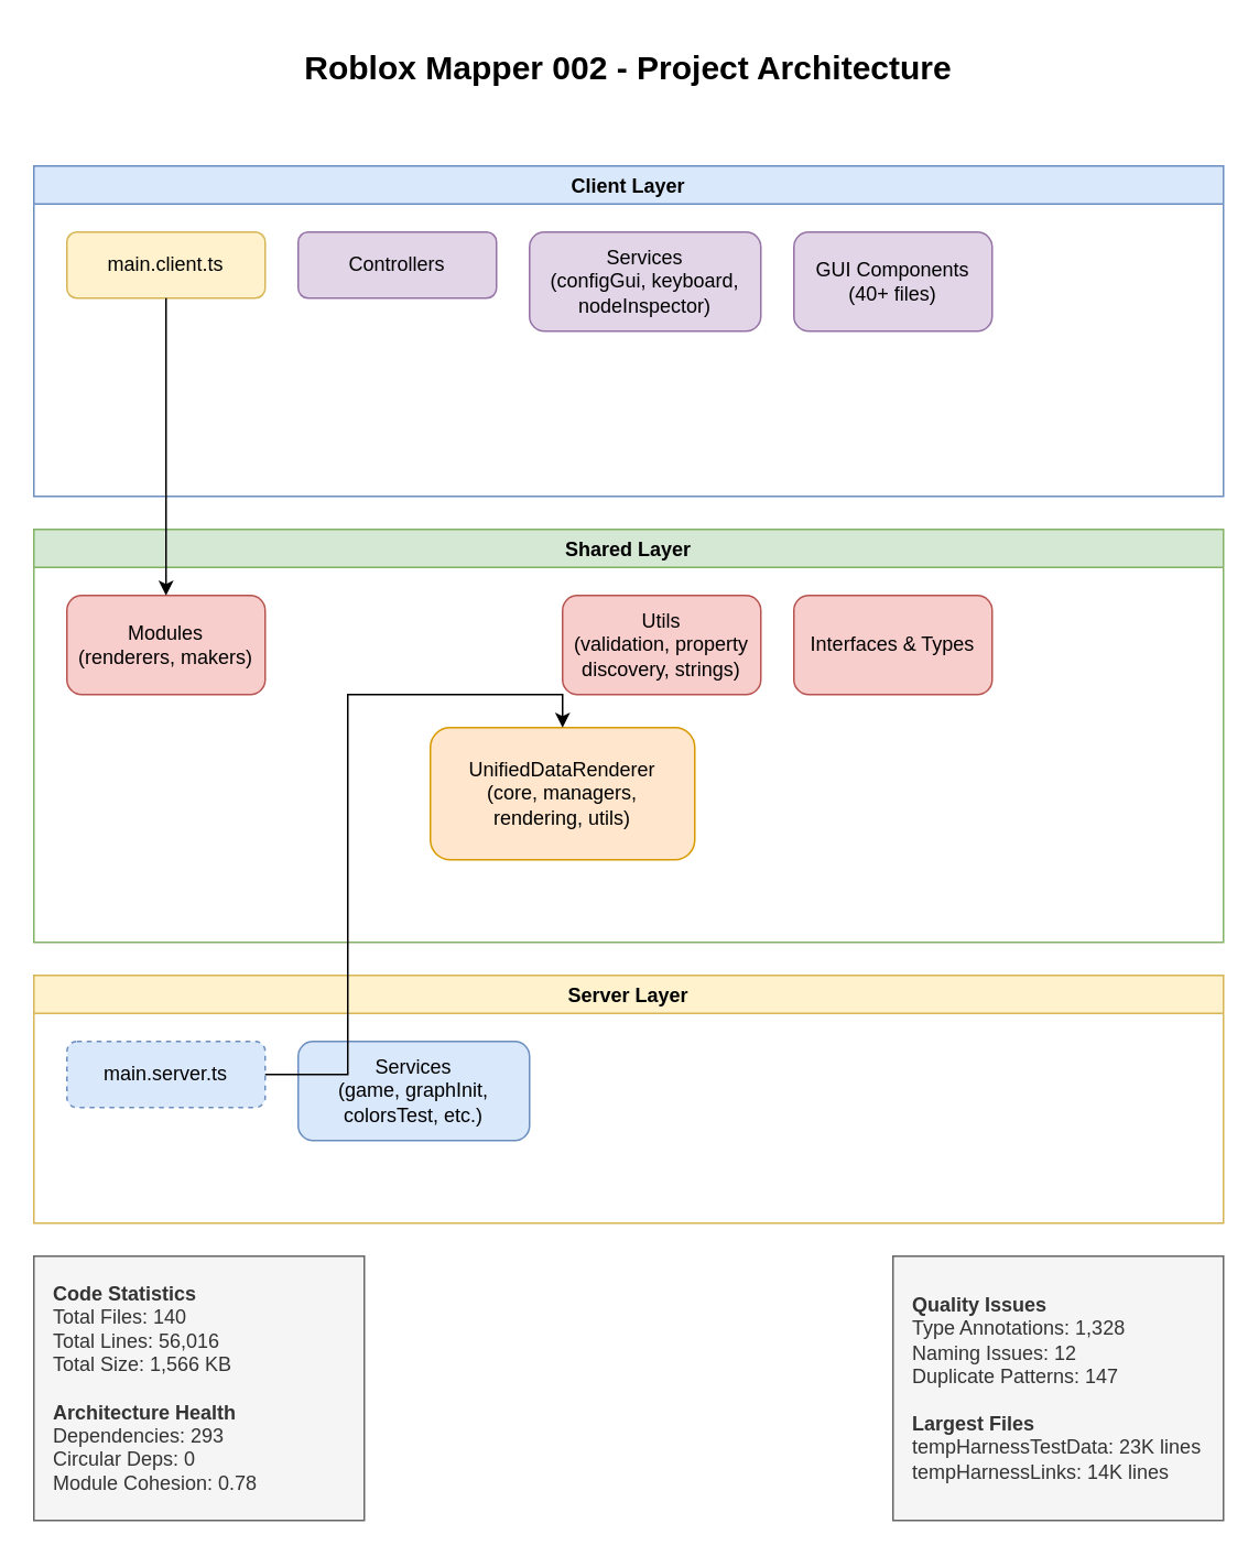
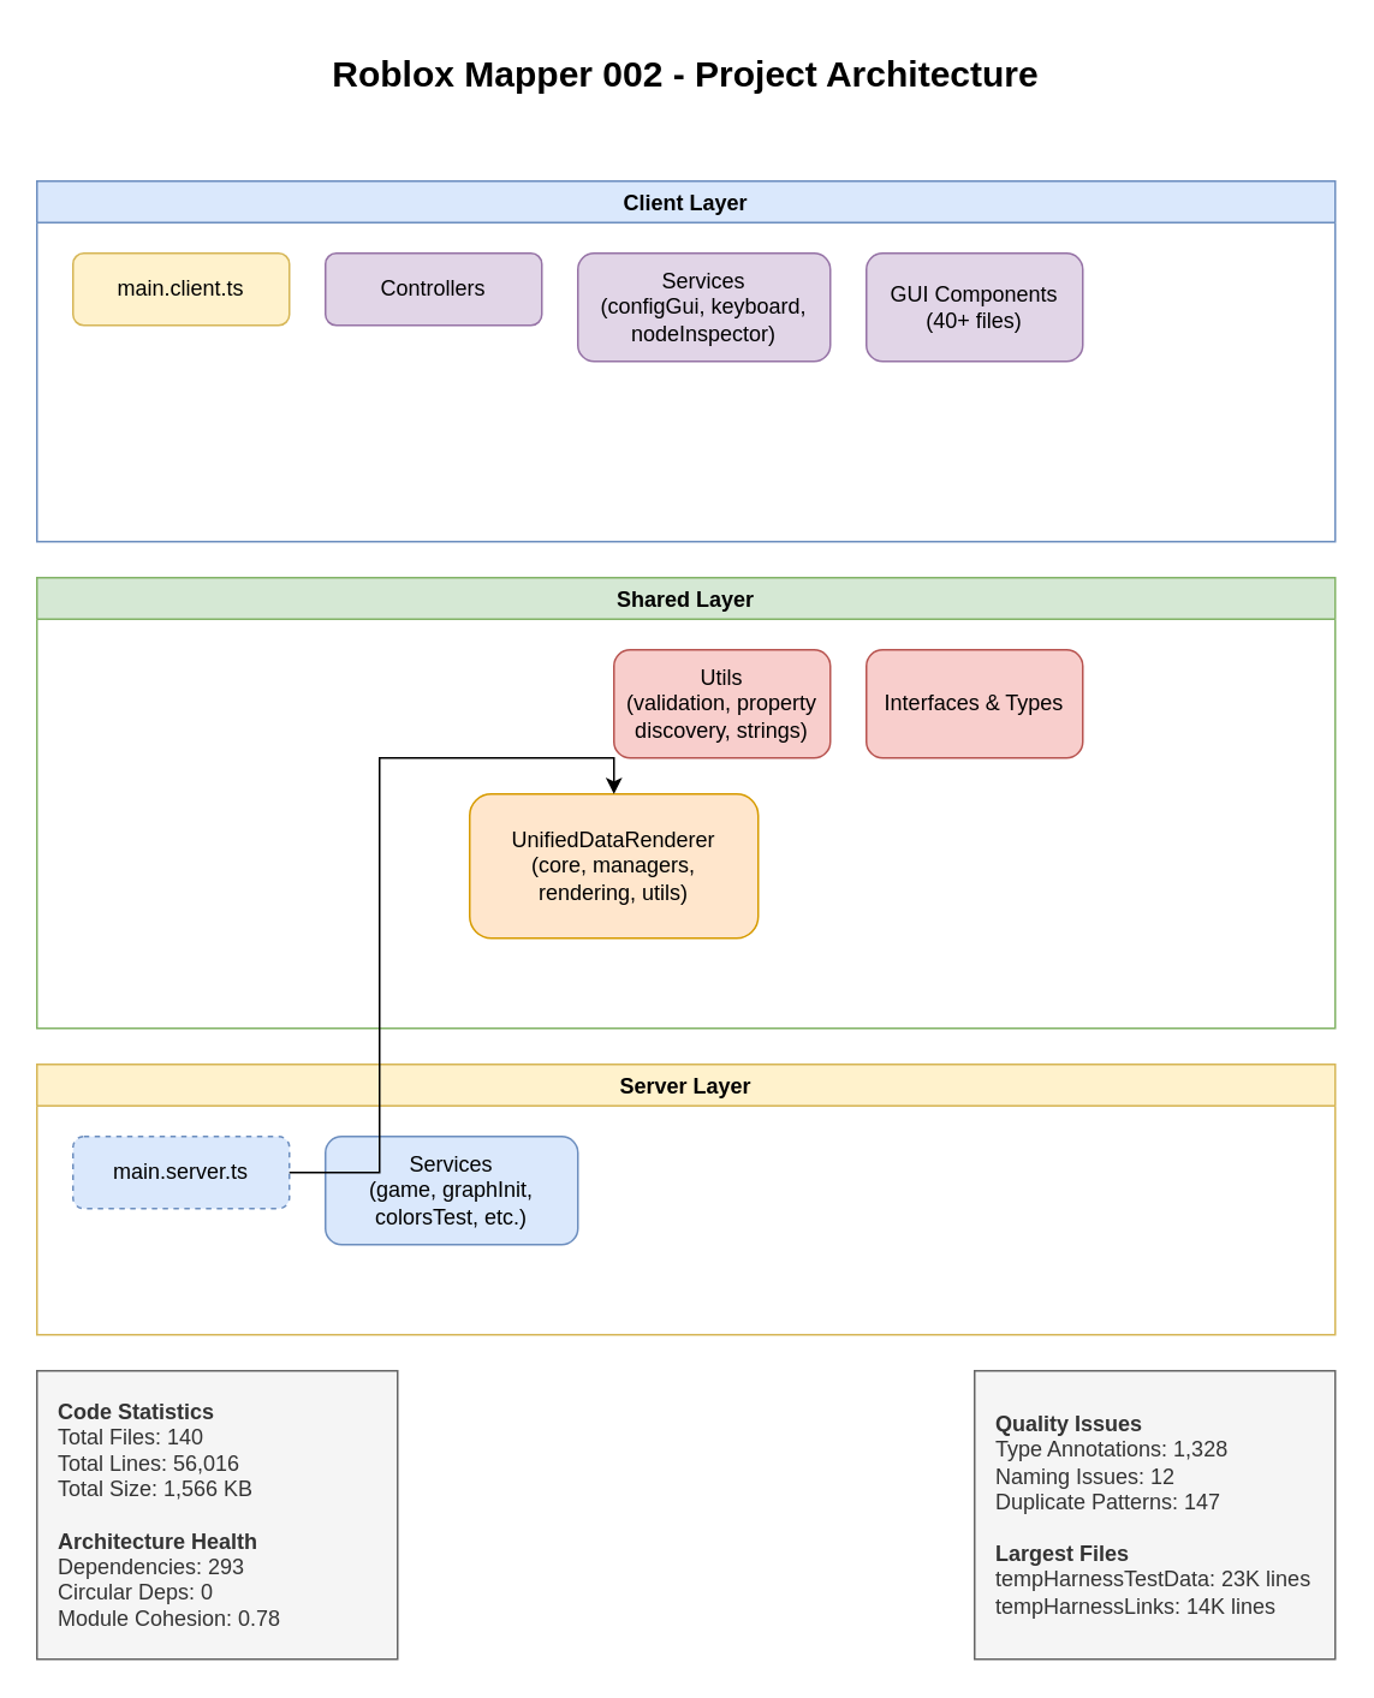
- <mxCell id="16" style="edgeStyle=orthogonalEdgeStyle;rounded=0;orthogonalLoop=1;jettySize=auto;html=1;entryX=0.5;entryY=0;entryDx=0;entryDy=0;" edge="1" parent="1" source="4" target="9"><mxGeometry relative="1" as="geometry" /></mxCell>
- <mxCell id="9" value="Modules&#10;(renderers, makers)" style="rounded=1;whiteSpace=wrap;html=1;fillColor=#f8cecc;strokeColor=#b85450;" vertex="1" parent="8"><mxGeometry x="20" y="40" width="120" height="60" as="geometry" /></mxCell>
